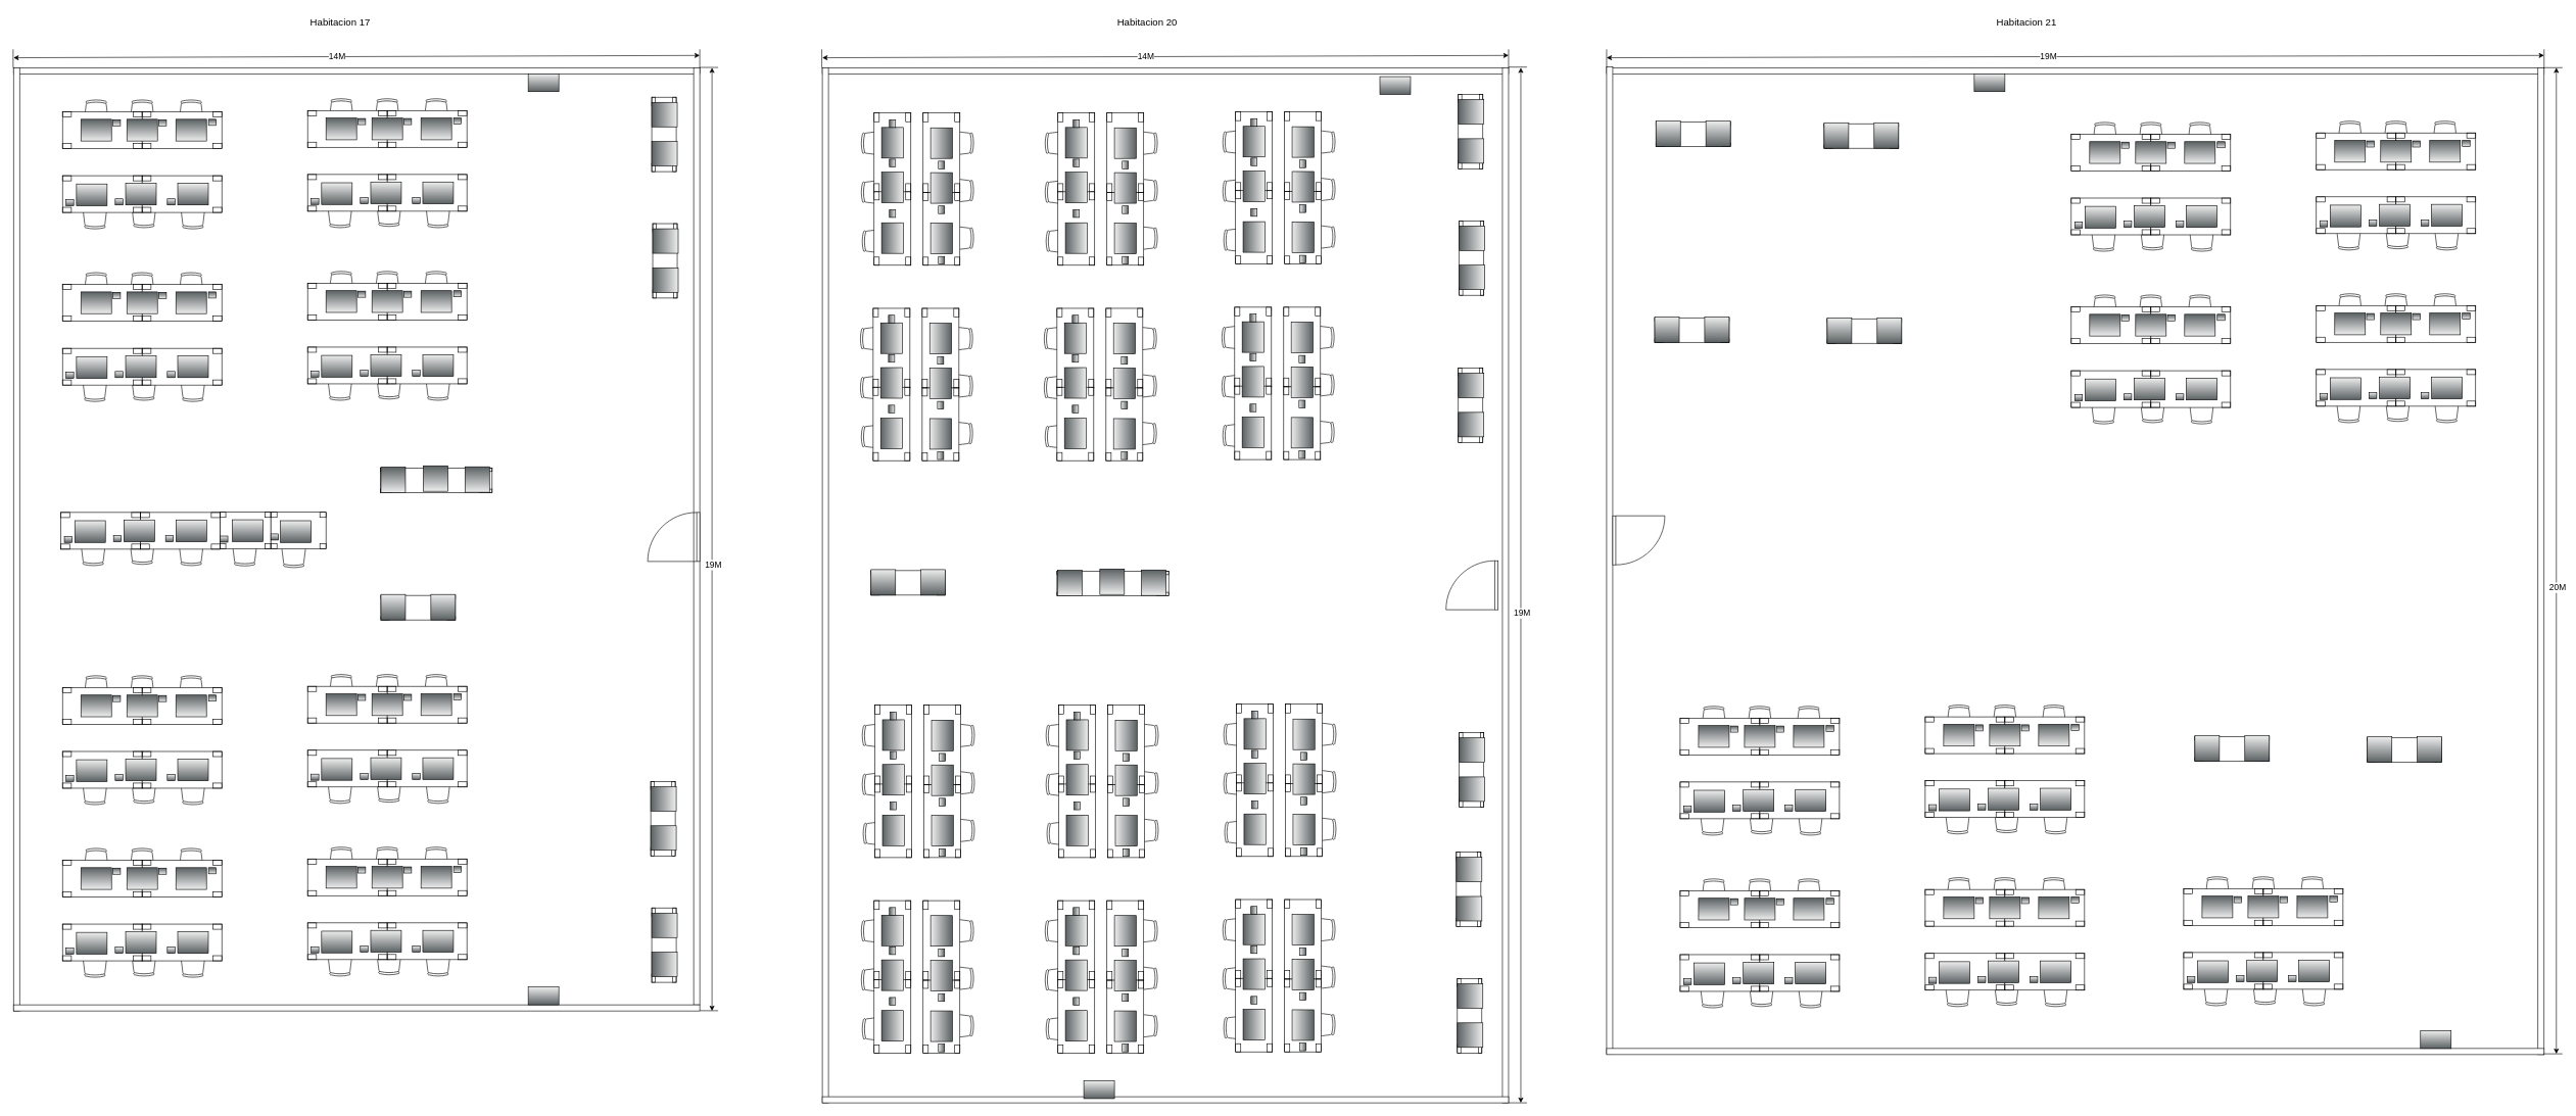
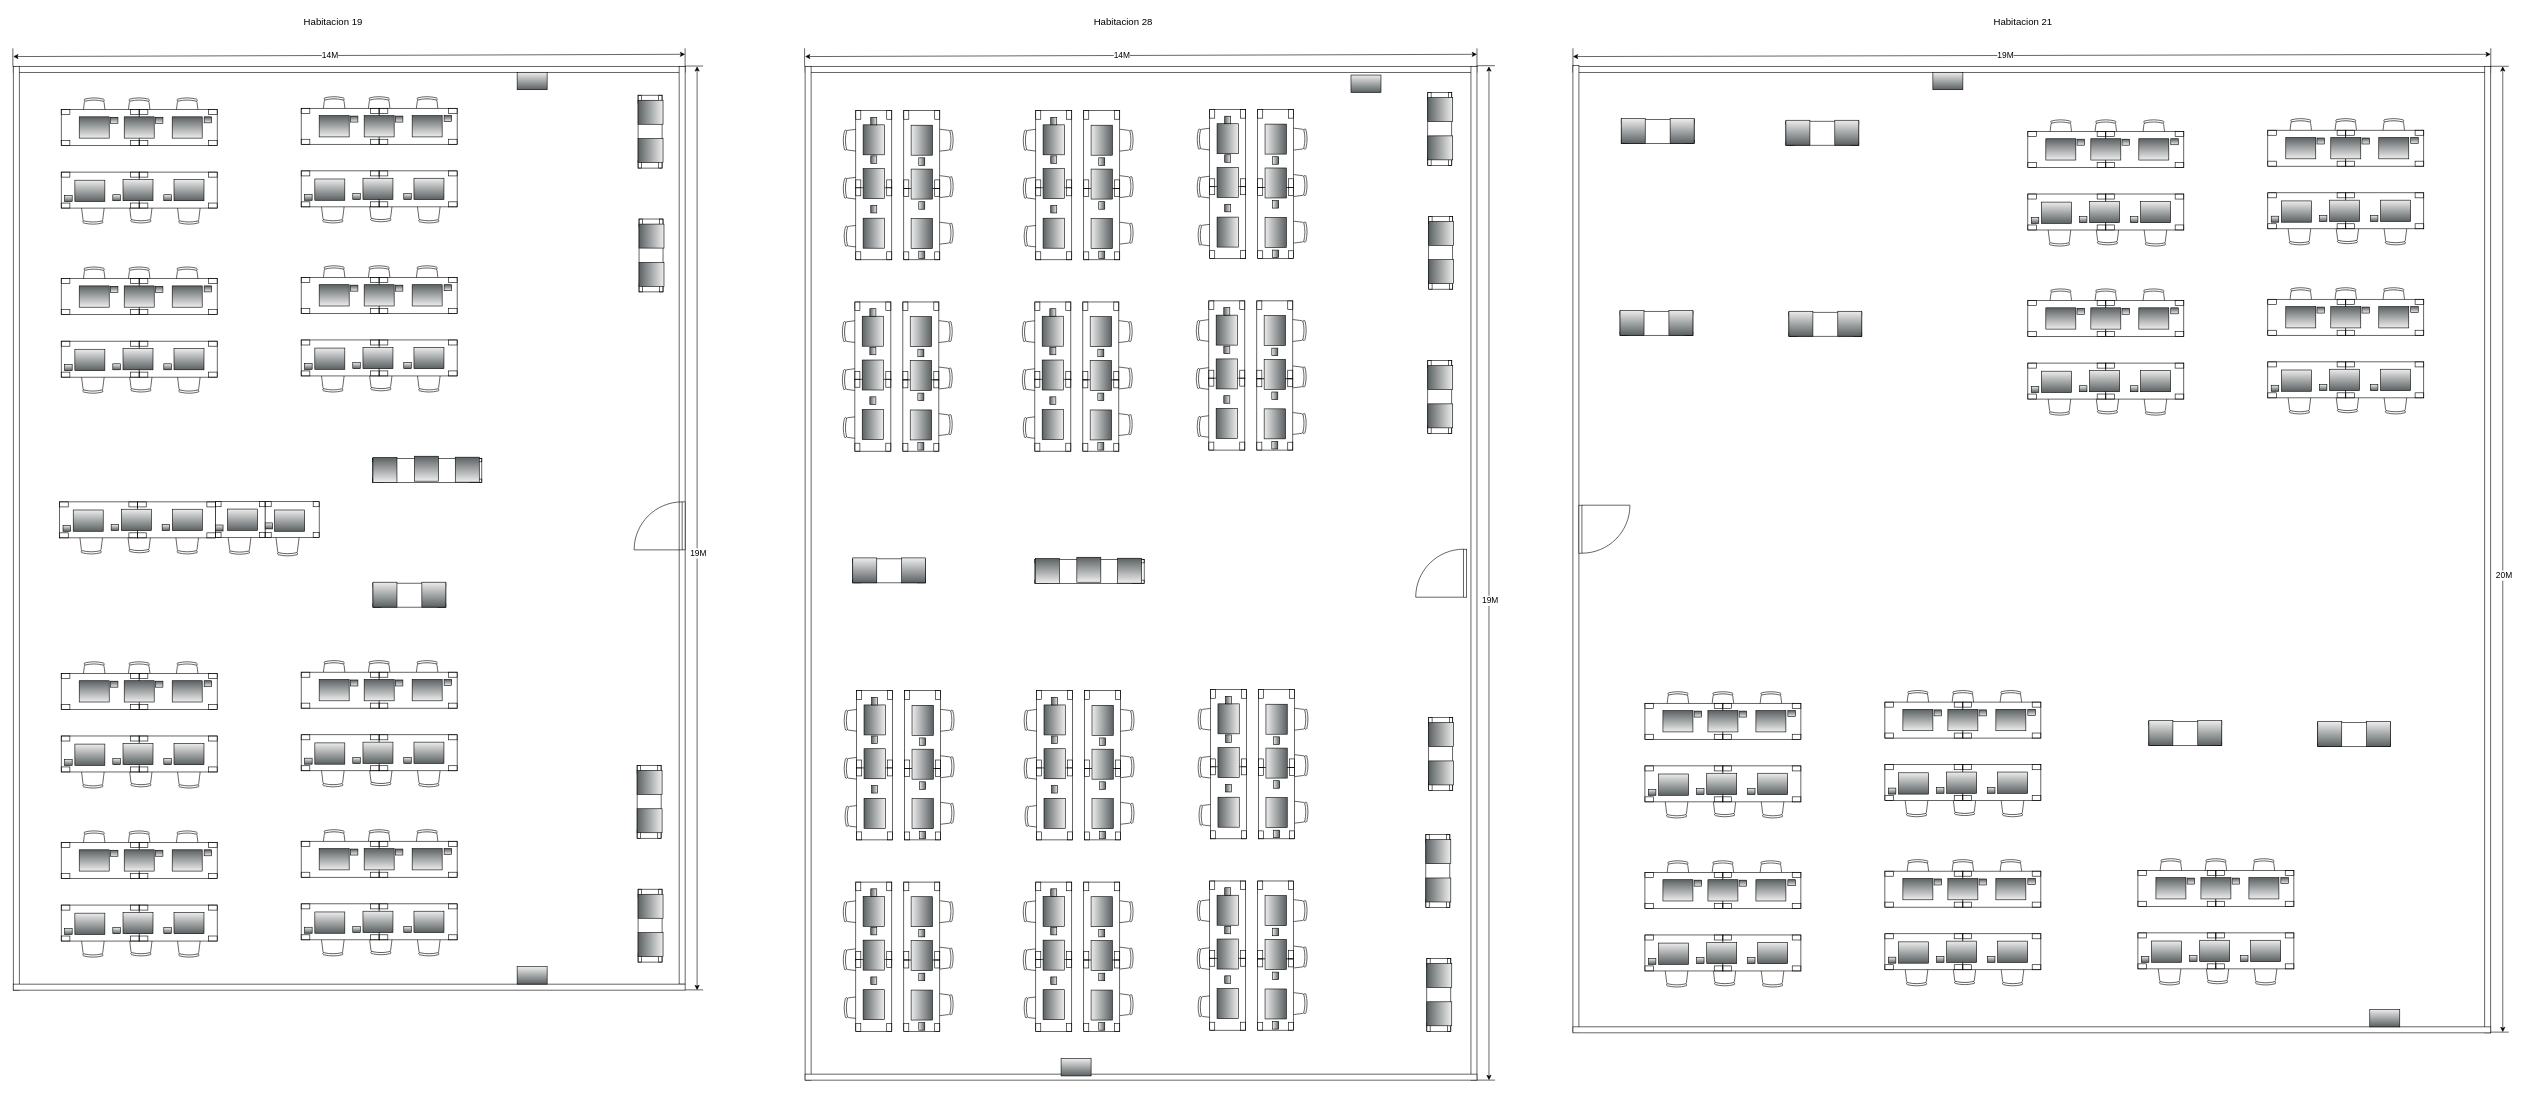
- <mxCell id="231" value="&lt;font style=&quot;font-size: 16px;&quot;&gt;Habitacion 17&lt;/font&gt;" style="text;html=1;align=center;verticalAlign=middle;resizable=0;points=[];autosize=1;strokeColor=none;fillColor=none;" vertex="1" parent="1"><mxGeometry x="493.75" y="20" width="120" height="30" as="geometry" /></mxCell>
+ <mxCell id="231" value="&lt;font style=&quot;font-size: 16px;&quot;&gt;Habitacion 19&lt;/font&gt;" style="text;html=1;align=center;verticalAlign=middle;resizable=0;points=[];autosize=1;strokeColor=none;fillColor=none;" vertex="1" parent="1"><mxGeometry x="493.75" y="20" width="120" height="30" as="geometry" /></mxCell>
- <mxCell id="244" value="&lt;font style=&quot;font-size: 16px;&quot;&gt;Habitacion 20&lt;/font&gt;" style="text;html=1;align=center;verticalAlign=middle;resizable=0;points=[];autosize=1;strokeColor=none;fillColor=none;" vertex="1" parent="1"><mxGeometry x="1811" y="20" width="120" height="30" as="geometry" /></mxCell>
+ <mxCell id="244" value="&lt;font style=&quot;font-size: 16px;&quot;&gt;Habitacion 28&lt;/font&gt;" style="text;html=1;align=center;verticalAlign=middle;resizable=0;points=[];autosize=1;strokeColor=none;fillColor=none;" vertex="1" parent="1"><mxGeometry x="1811" y="20" width="120" height="30" as="geometry" /></mxCell>
- <mxCell id="541" value="&lt;font style=&quot;font-size: 16px;&quot;&gt;Habitacion 21&lt;/font&gt;" style="text;html=1;align=center;verticalAlign=middle;resizable=0;points=[];autosize=1;strokeColor=none;fillColor=none;" vertex="1" parent="1"><mxGeometry x="3246" y="20" width="120" height="30" as="geometry" /></mxCell>
+ <mxCell id="541" value="&lt;font style=&quot;font-size: 16px;&quot;&gt;Habitacion 21&lt;/font&gt;" style="text;html=1;align=center;verticalAlign=middle;resizable=0;points=[];autosize=1;strokeColor=none;fillColor=none;" vertex="1" parent="1"><mxGeometry x="3311" y="20" width="120" height="30" as="geometry" /></mxCell>
